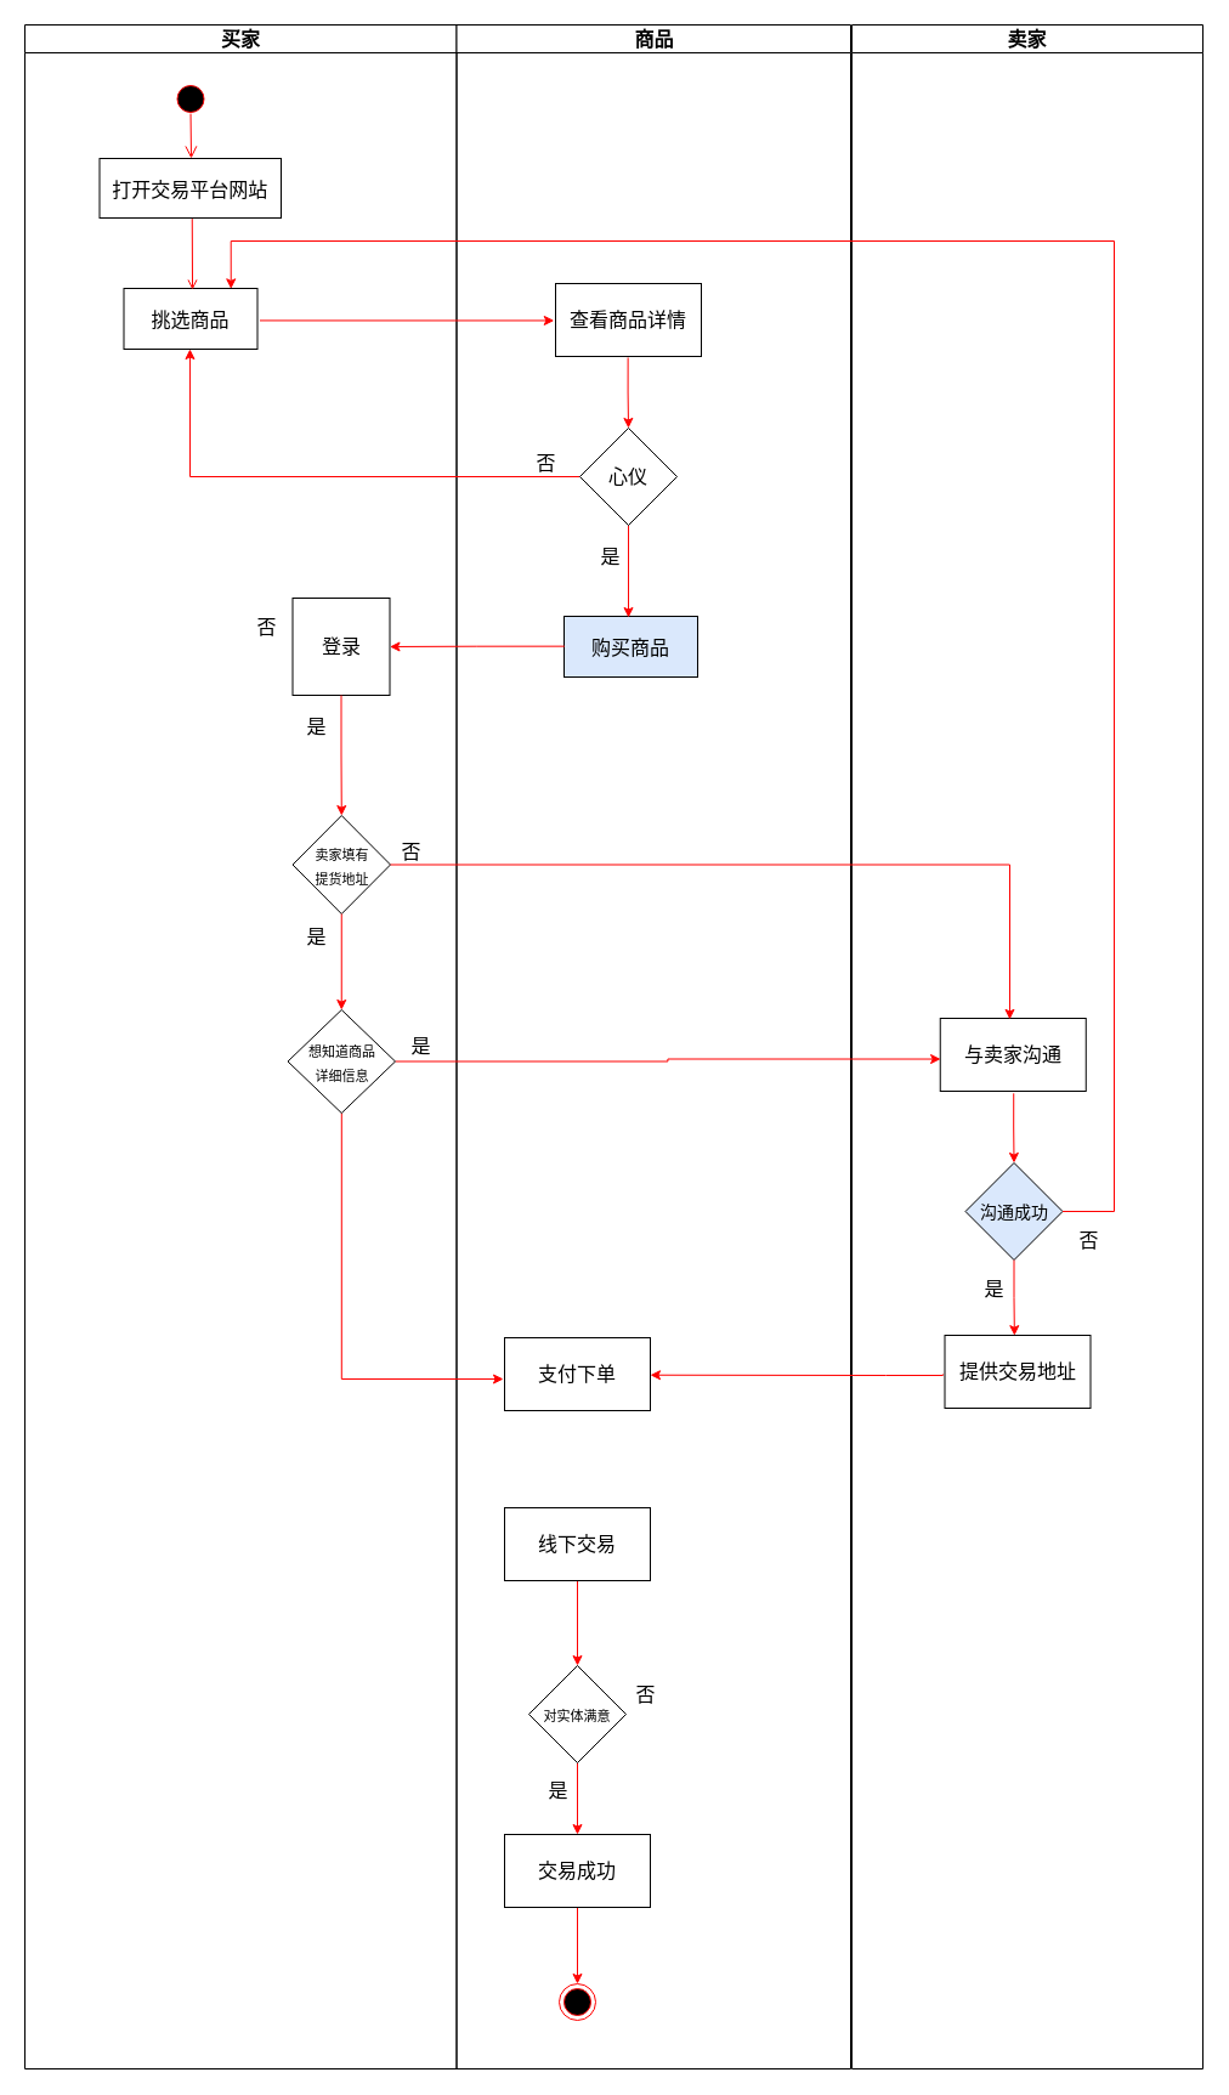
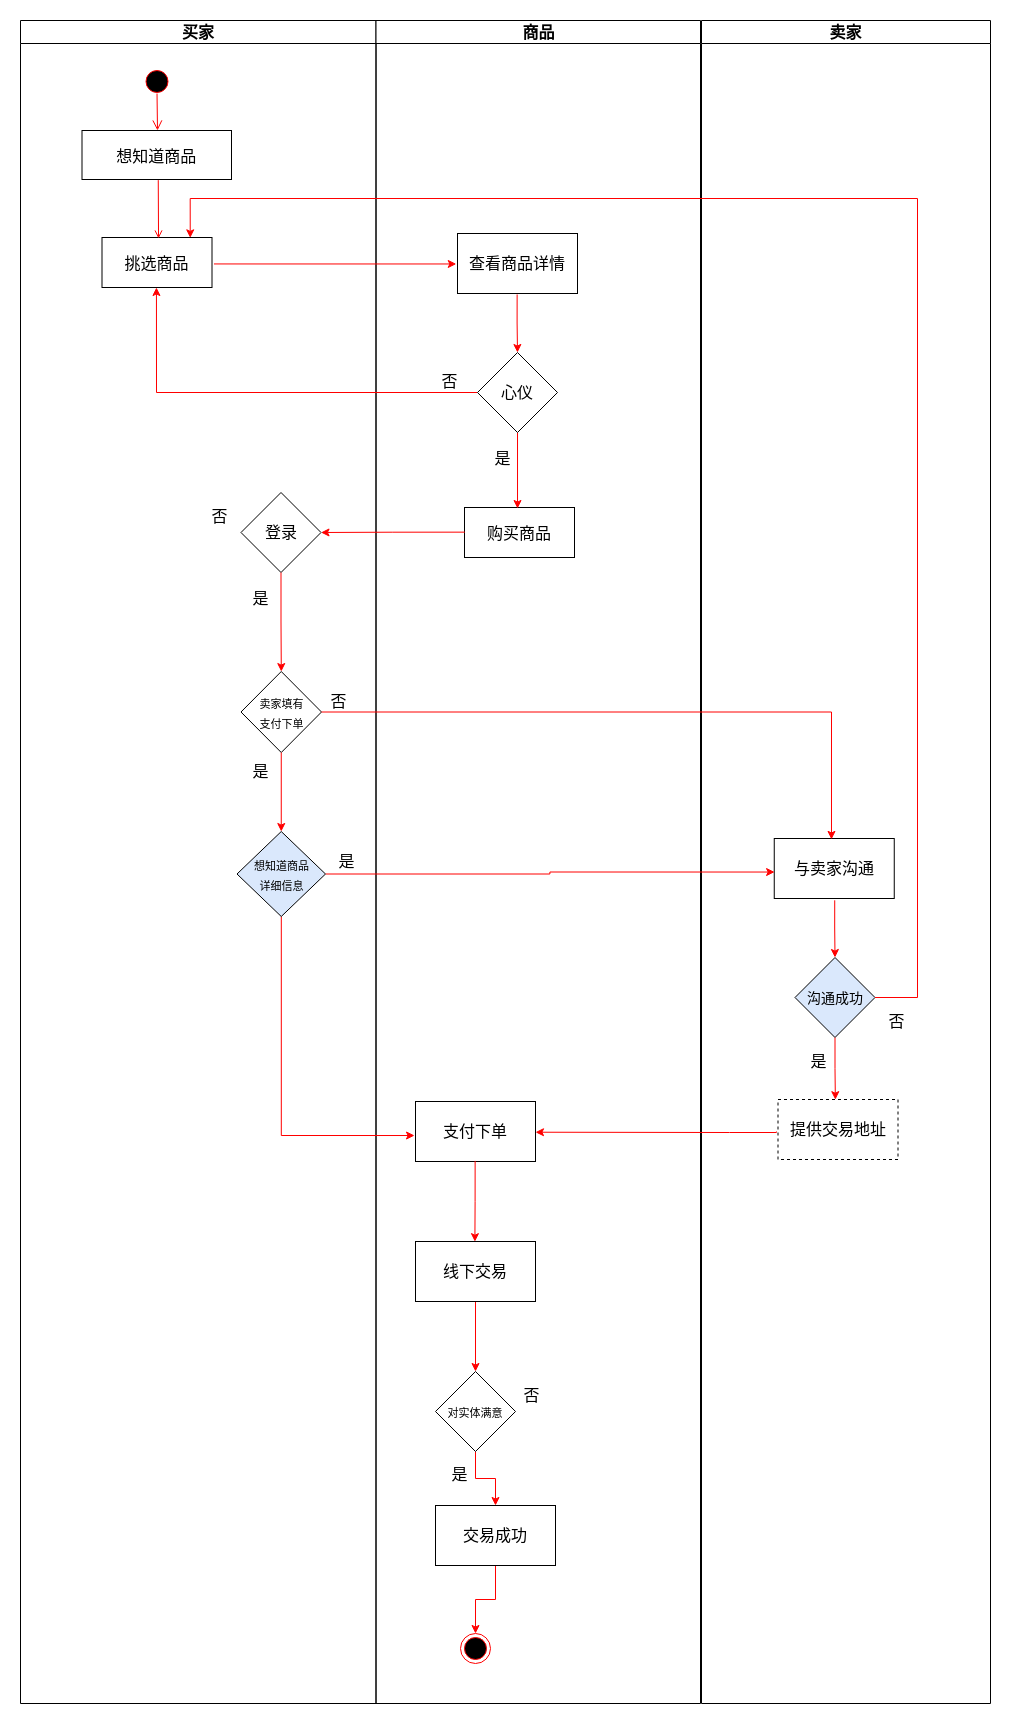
- <mxCell id="5" value="打开交易平台网站" style="fontSize=16;" parent="2" vertex="1"><mxGeometry x="61.5" y="110" width="149.5" height="49" as="geometry" /></mxCell>
+ <mxCell id="5" value="想知道商品" style="fontSize=16;" parent="2" vertex="1"><mxGeometry x="61.5" y="110" width="149.5" height="49" as="geometry" /></mxCell>
- <mxCell id="8" value="登录" style="whiteSpace=wrap;html=1;fontSize=16;rounded=0;" vertex="1" parent="2"><mxGeometry x="220.5" y="472" width="80" height="80" as="geometry" /></mxCell>
+ <mxCell id="8" value="登录" style="rhombus;whiteSpace=wrap;html=1;fontSize=16;" vertex="1" parent="2"><mxGeometry x="220.5" y="472" width="80" height="80" as="geometry" /></mxCell>
- <mxCell id="16" value="购买商品" style="fontSize=16;fillColor=#dae8fc;" parent="14" vertex="1"><mxGeometry x="88.5" y="487" width="110" height="50" as="geometry" /></mxCell>
+ <mxCell id="16" value="购买商品" style="fontSize=16;" parent="14" vertex="1"><mxGeometry x="88.5" y="487" width="110" height="50" as="geometry" /></mxCell>
- <mxCell id="10" value="&lt;font style=&quot;font-size: 11px&quot;&gt;卖家填有&lt;br&gt;提货地址&lt;/font&gt;" style="rhombus;whiteSpace=wrap;html=1;fontSize=16;" vertex="1" parent="2"><mxGeometry x="220.5" y="651" width="80.5" height="81" as="geometry" /></mxCell>
+ <mxCell id="10" value="&lt;font style=&quot;font-size: 11px&quot;&gt;卖家填有&lt;br&gt;支付下单&lt;/font&gt;" style="rhombus;whiteSpace=wrap;html=1;fontSize=16;" vertex="1" parent="2"><mxGeometry x="220.5" y="651" width="80.5" height="81" as="geometry" /></mxCell>
- <mxCell id="40" value="&lt;font style=&quot;font-size: 11px&quot;&gt;想知道商品&lt;br&gt;详细信息&lt;/font&gt;" style="rhombus;whiteSpace=wrap;html=1;fontSize=16;" vertex="1" parent="1"><mxGeometry x="236.5" y="831" width="88.5" height="85" as="geometry" /></mxCell>
+ <mxCell id="40" value="&lt;font style=&quot;font-size: 11px&quot;&gt;想知道商品&lt;br&gt;详细信息&lt;/font&gt;" style="rhombus;whiteSpace=wrap;html=1;fontSize=16;fillColor=#dae8fc;" vertex="1" parent="1"><mxGeometry x="236.5" y="831" width="88.5" height="85" as="geometry" /></mxCell>
- <mxCell id="26" value="提供交易地址" style="whiteSpace=wrap;html=1;fontSize=16;" vertex="1" parent="22"><mxGeometry x="76.5" y="1079" width="120" height="60" as="geometry" /></mxCell>
+ <mxCell id="26" value="提供交易地址" style="whiteSpace=wrap;html=1;fontSize=16;dashed=1;" vertex="1" parent="22"><mxGeometry x="76.5" y="1079" width="120" height="60" as="geometry" /></mxCell>
+ <mxCell id="47" value="" style="edgeStyle=orthogonalEdgeStyle;rounded=0;orthogonalLoop=1;jettySize=auto;html=1;strokeColor=#FF0000;exitX=0.497;exitY=0.99;exitDx=0;exitDy=0;exitPerimeter=0;entryX=0.495;entryY=0.003;entryDx=0;entryDy=0;entryPerimeter=0;fontSize=16;" edge="1" parent="1" source="17" target="46"><mxGeometry relative="1" as="geometry" /></mxCell>
- <mxCell id="51" value="交易成功" style="whiteSpace=wrap;html=1;fontSize=16;" vertex="1" parent="1"><mxGeometry x="415" y="1510" width="120" height="60" as="geometry" /></mxCell>
+ <mxCell id="51" value="交易成功" style="whiteSpace=wrap;html=1;fontSize=16;" vertex="1" parent="1"><mxGeometry x="435" y="1505" width="120" height="60" as="geometry" /></mxCell>
